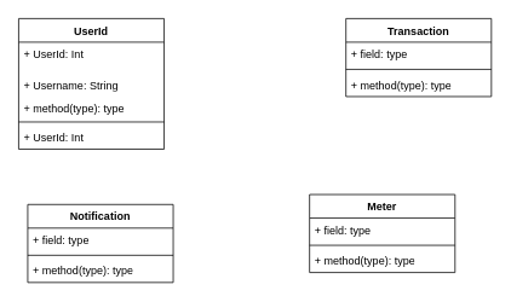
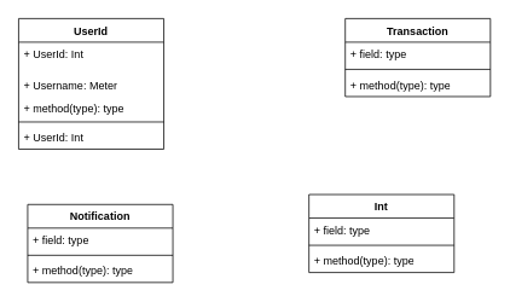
- <mxCell id="4" value="+ Username: String" style="text;strokeColor=none;fillColor=none;align=left;verticalAlign=top;spacingLeft=4;spacingRight=4;overflow=hidden;rotatable=0;points=[[0,0.5],[1,0.5]];portConstraint=eastwest;whiteSpace=wrap;html=1;" vertex="1" parent="2"><mxGeometry y="60" width="160" height="26" as="geometry" /></mxCell>
+ <mxCell id="4" value="+ Username: Meter" style="text;strokeColor=none;fillColor=none;align=left;verticalAlign=top;spacingLeft=4;spacingRight=4;overflow=hidden;rotatable=0;points=[[0,0.5],[1,0.5]];portConstraint=eastwest;whiteSpace=wrap;html=1;" vertex="1" parent="2"><mxGeometry y="60" width="160" height="26" as="geometry" /></mxCell>
- <mxCell id="12" value="Meter" style="swimlane;fontStyle=1;align=center;verticalAlign=top;childLayout=stackLayout;horizontal=1;startSize=26;horizontalStack=0;resizeParent=1;resizeParentMax=0;resizeLast=0;collapsible=1;marginBottom=0;whiteSpace=wrap;html=1;" vertex="1" parent="1"><mxGeometry x="340" y="214" width="160" height="86" as="geometry" /></mxCell>
+ <mxCell id="12" value="Int" style="swimlane;fontStyle=1;align=center;verticalAlign=top;childLayout=stackLayout;horizontal=1;startSize=26;horizontalStack=0;resizeParent=1;resizeParentMax=0;resizeLast=0;collapsible=1;marginBottom=0;whiteSpace=wrap;html=1;" vertex="1" parent="1"><mxGeometry x="340" y="214" width="160" height="86" as="geometry" /></mxCell>
